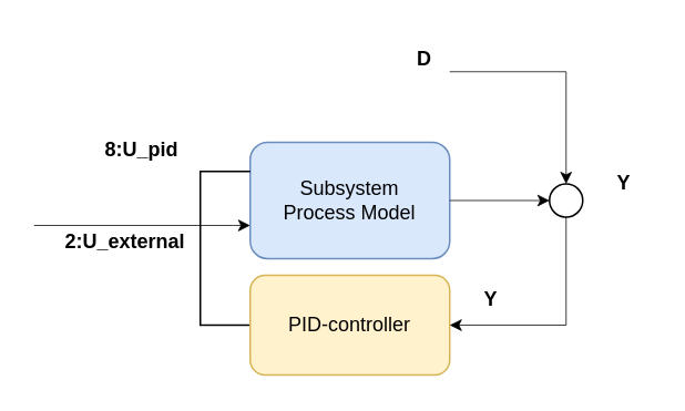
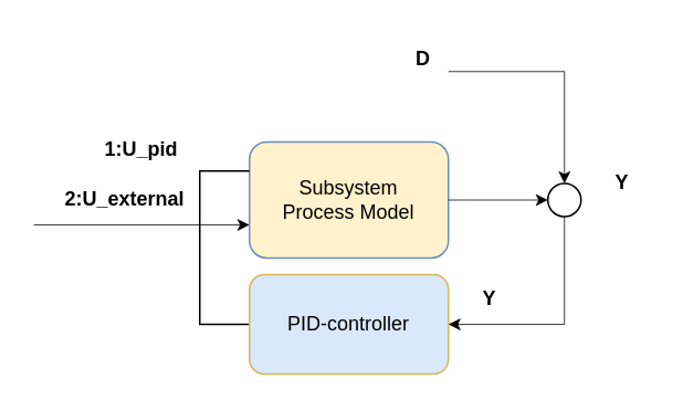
- <mxCell id="7" value="&lt;b&gt;8:U_pid&lt;/b&gt;" style="text;html=1;strokeColor=none;fillColor=none;align=center;verticalAlign=middle;whiteSpace=wrap;rounded=0;" parent="1" vertex="1"><mxGeometry x="70" y="75" width="30" height="30" as="geometry" /></mxCell>
+ <mxCell id="7" value="&lt;b&gt;1:U_pid&lt;/b&gt;" style="text;html=1;strokeColor=none;fillColor=none;align=center;verticalAlign=middle;whiteSpace=wrap;rounded=0;" parent="1" vertex="1"><mxGeometry x="70" y="75" width="30" height="30" as="geometry" /></mxCell>
- <mxCell id="2" value="Subsystem &lt;br&gt;Process Model" style="rounded=1;whiteSpace=wrap;html=1;fillColor=#dae8fc;strokeColor=#6c8ebf;" parent="1" vertex="1"><mxGeometry x="150" y="85" width="120" height="70" as="geometry" /></mxCell>
+ <mxCell id="2" value="Subsystem &lt;br&gt;Process Model" style="rounded=1;whiteSpace=wrap;html=1;fillColor=#fff2cc;strokeColor=#6c8ebf;" parent="1" vertex="1"><mxGeometry x="150" y="85" width="120" height="70" as="geometry" /></mxCell>
- <mxCell id="12" value="&lt;b&gt;2:U_external&lt;/b&gt;" style="text;html=1;strokeColor=none;fillColor=none;align=center;verticalAlign=middle;whiteSpace=wrap;rounded=0;" parent="1" vertex="1"><mxGeometry x="60" y="130" width="30" height="30" as="geometry" /></mxCell>
+ <mxCell id="12" value="&lt;b&gt;2:U_external&lt;/b&gt;" style="text;html=1;strokeColor=none;fillColor=none;align=center;verticalAlign=middle;whiteSpace=wrap;rounded=0;" parent="1" vertex="1"><mxGeometry x="60" y="105" width="30" height="30" as="geometry" /></mxCell>
- <mxCell id="9" value="PID-controller" style="rounded=1;whiteSpace=wrap;html=1;fillColor=#fff2cc;strokeColor=#d6b656;" parent="1" vertex="1"><mxGeometry x="150" y="165" width="120" height="60" as="geometry" /></mxCell>
+ <mxCell id="9" value="PID-controller" style="rounded=1;whiteSpace=wrap;html=1;fillColor=#dae8fc;strokeColor=#d6b656;" parent="1" vertex="1"><mxGeometry x="150" y="165" width="120" height="60" as="geometry" /></mxCell>
